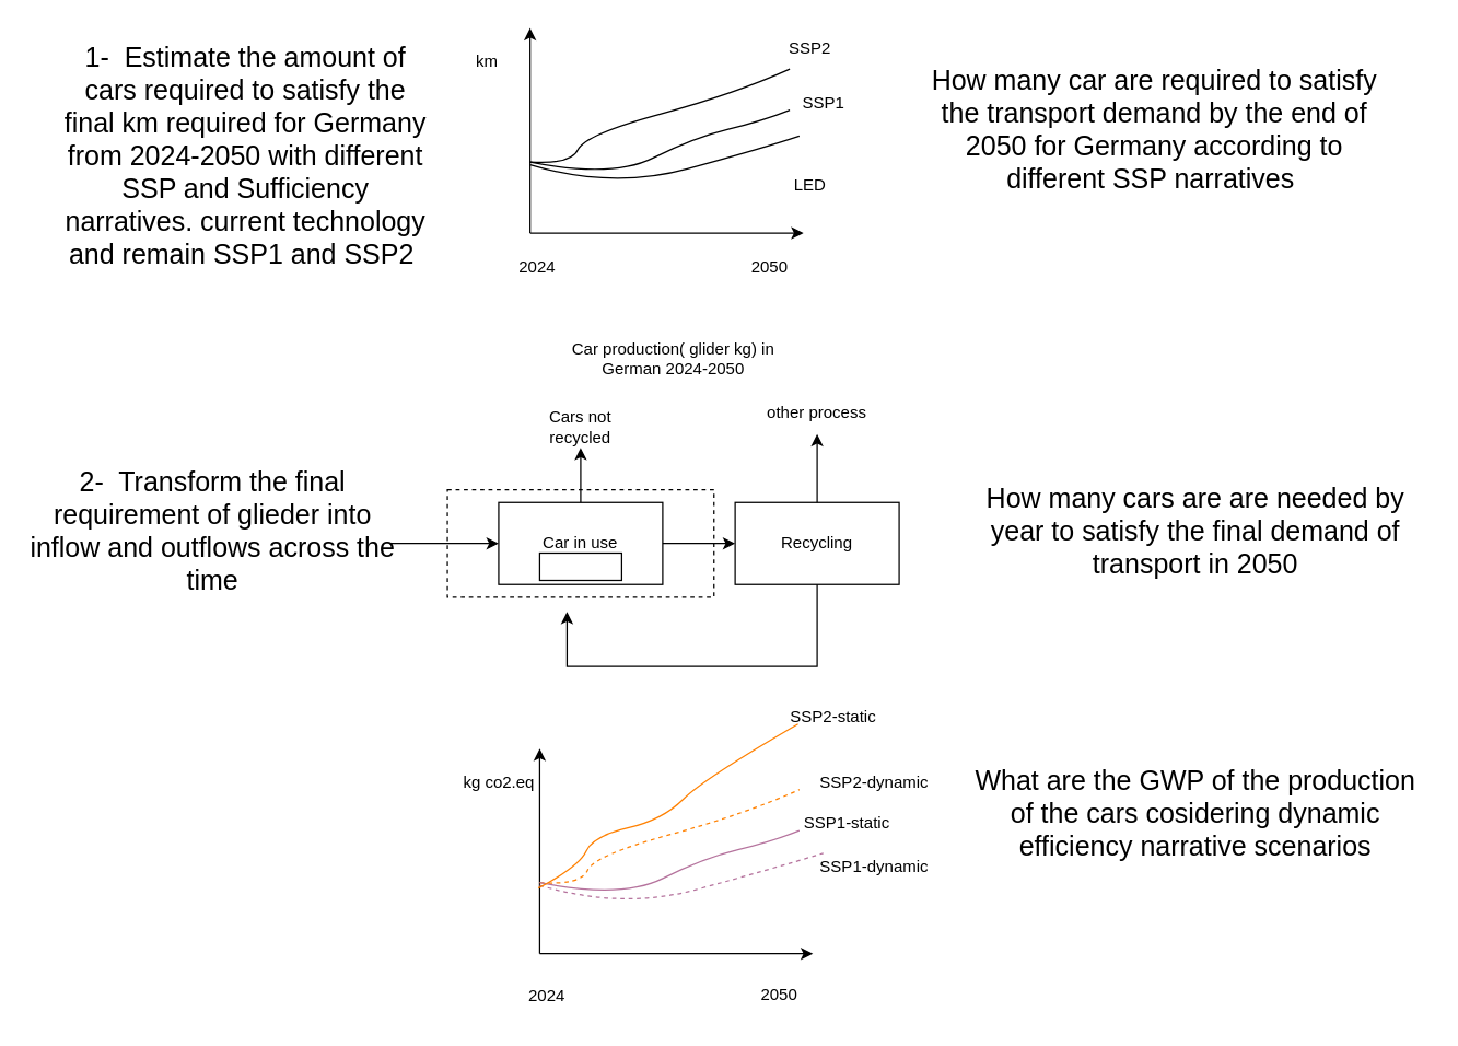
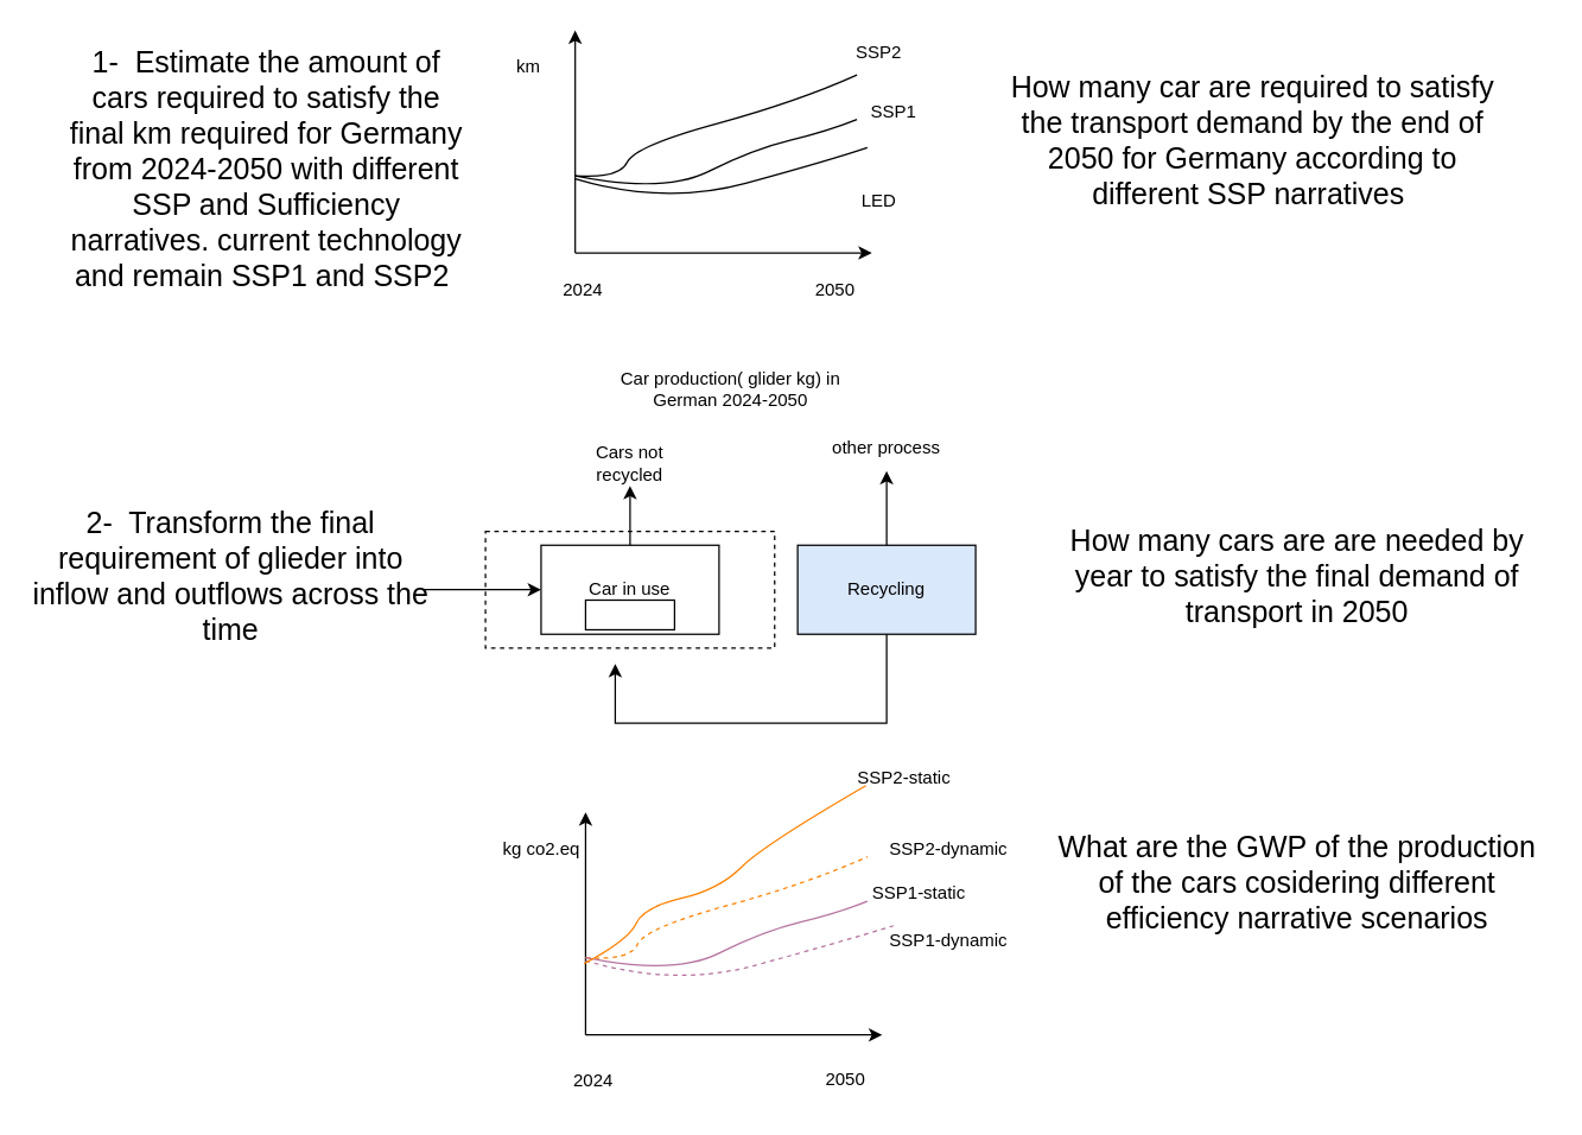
- <mxCell id="4" value="" style="endArrow=classic;html=1;rounded=0;entryX=0;entryY=0.5;entryDx=0;entryDy=0;exitX=1;exitY=0.5;exitDx=0;exitDy=0;" edge="1" parent="1" source="2" target="3"><mxGeometry width="50" height="50" relative="1" as="geometry"><mxPoint x="454" y="367" as="sourcePoint" /><mxPoint x="504" y="317" as="targetPoint" /></mxGeometry></mxCell>
- <mxCell id="3" value="Recycling" style="rounded=0;whiteSpace=wrap;html=1;" vertex="1" parent="1"><mxGeometry x="537" y="367" width="120" height="60" as="geometry" /></mxCell>
+ <mxCell id="3" value="Recycling" style="rounded=0;whiteSpace=wrap;html=1;fillColor=#dae8fc;" vertex="1" parent="1"><mxGeometry x="537" y="367" width="120" height="60" as="geometry" /></mxCell>
- <mxCell id="42" value="What are the GWP of the production of the cars cosidering dynamic efficiency narrative scenarios" style="text;html=1;strokeColor=none;fillColor=none;align=center;verticalAlign=middle;whiteSpace=wrap;rounded=0;dashed=1;fontSize=20;" vertex="1" parent="1"><mxGeometry x="704" y="579" width="340" height="30" as="geometry" /></mxCell>
+ <mxCell id="42" value="What are the GWP of the production of the cars cosidering different efficiency narrative scenarios" style="text;html=1;strokeColor=none;fillColor=none;align=center;verticalAlign=middle;whiteSpace=wrap;rounded=0;dashed=1;fontSize=20;" vertex="1" parent="1"><mxGeometry x="704" y="579" width="340" height="30" as="geometry" /></mxCell>
